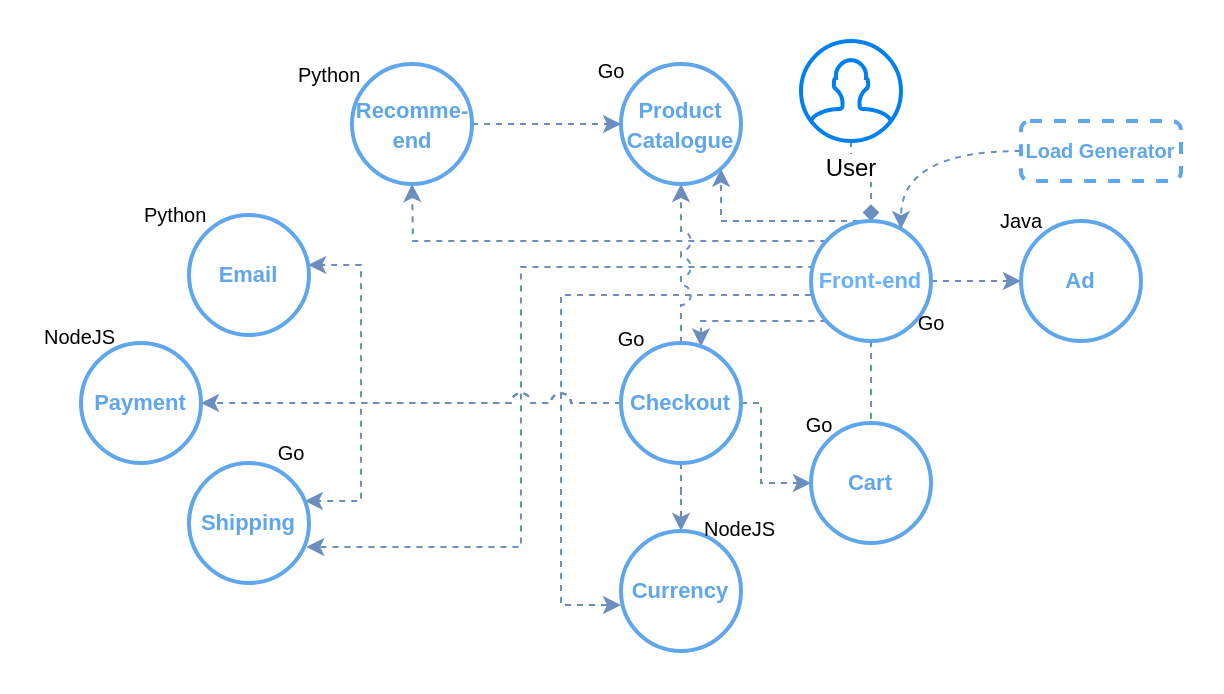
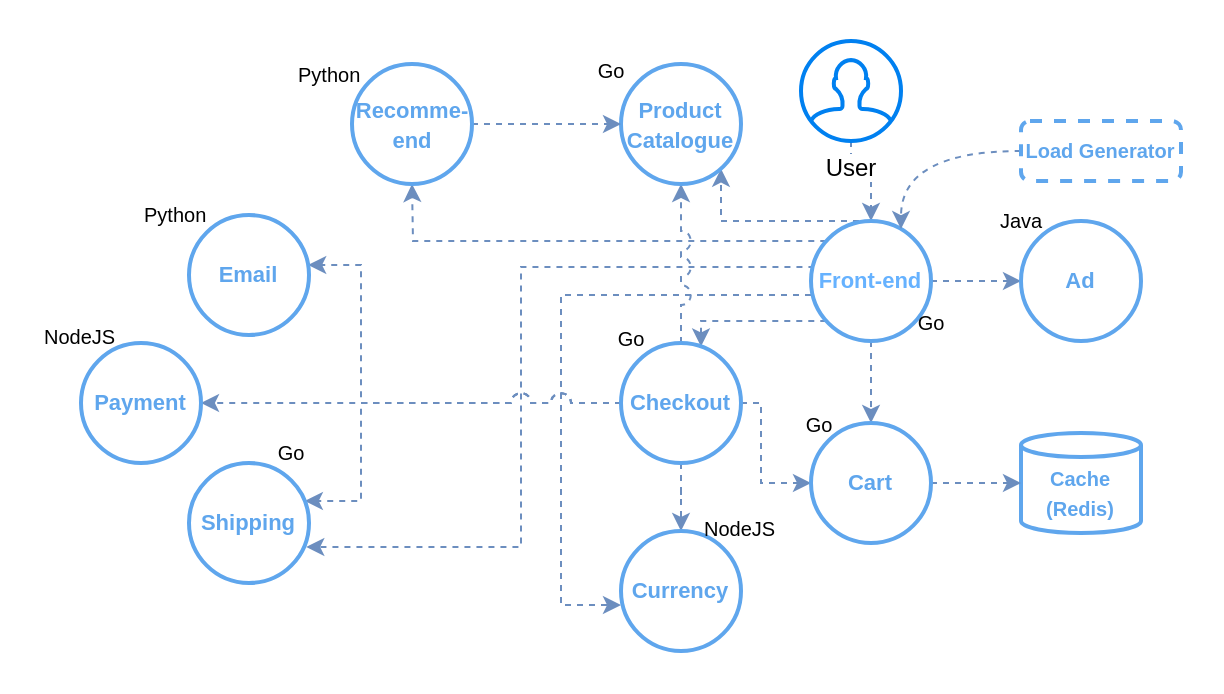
- <mxCell id="2" style="edgeStyle=orthogonalEdgeStyle;rounded=0;orthogonalLoop=1;jettySize=auto;html=1;dashed=1;fillColor=#dae8fc;strokeColor=#6c8ebf;endArrow=diamond;" edge="1" parent="1" source="3" target="11"><mxGeometry relative="1" as="geometry" /></mxCell>
+ <mxCell id="2" style="edgeStyle=orthogonalEdgeStyle;rounded=0;orthogonalLoop=1;jettySize=auto;html=1;dashed=1;fillColor=#dae8fc;strokeColor=#6c8ebf;" edge="1" parent="1" source="3" target="11"><mxGeometry relative="1" as="geometry" /></mxCell>
- <mxCell id="6" style="edgeStyle=orthogonalEdgeStyle;rounded=0;orthogonalLoop=1;jettySize=auto;html=1;dashed=1;fontSize=10;fillColor=#dae8fc;strokeColor=#6c8ebf;endArrow=none;" edge="1" parent="1" source="11" target="32"><mxGeometry relative="1" as="geometry" /></mxCell>
+ <mxCell id="6" style="edgeStyle=orthogonalEdgeStyle;rounded=0;orthogonalLoop=1;jettySize=auto;html=1;dashed=1;fontSize=10;fillColor=#dae8fc;strokeColor=#6c8ebf;" edge="1" parent="1" source="11" target="32"><mxGeometry relative="1" as="geometry" /></mxCell>
+ <mxCell id="31" style="edgeStyle=orthogonalEdgeStyle;rounded=0;orthogonalLoop=1;jettySize=auto;html=1;dashed=1;fontSize=10;fillColor=#dae8fc;strokeColor=#6c8ebf;" edge="1" parent="1" source="32" target="29"><mxGeometry relative="1" as="geometry" /></mxCell>
+ <mxCell id="29" value="&lt;b style=&quot;font-size: 10px&quot;&gt;&lt;font style=&quot;font-size: 10px&quot; color=&quot;#5fa6ed&quot;&gt;Cache&lt;br&gt;(Redis)&lt;/font&gt;&lt;/b&gt;" style="shape=cylinder3;whiteSpace=wrap;html=1;boundedLbl=1;backgroundOutline=1;size=6;strokeColor=#5FA6ED;strokeWidth=2;" vertex="1" parent="1"><mxGeometry x="510" y="216" width="60" height="50" as="geometry" /></mxCell>
